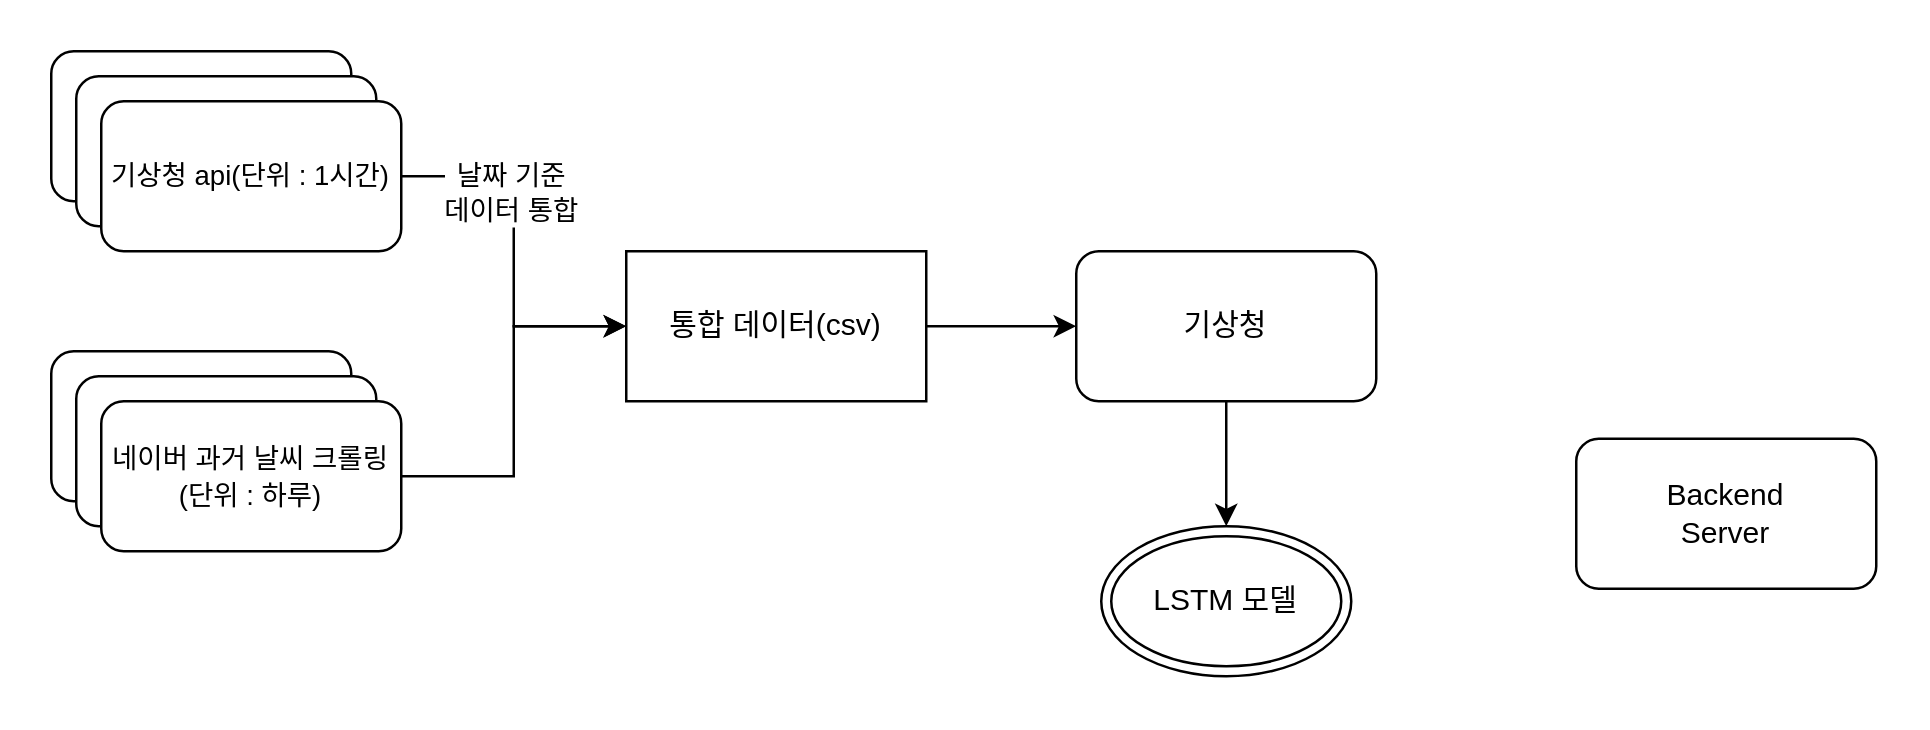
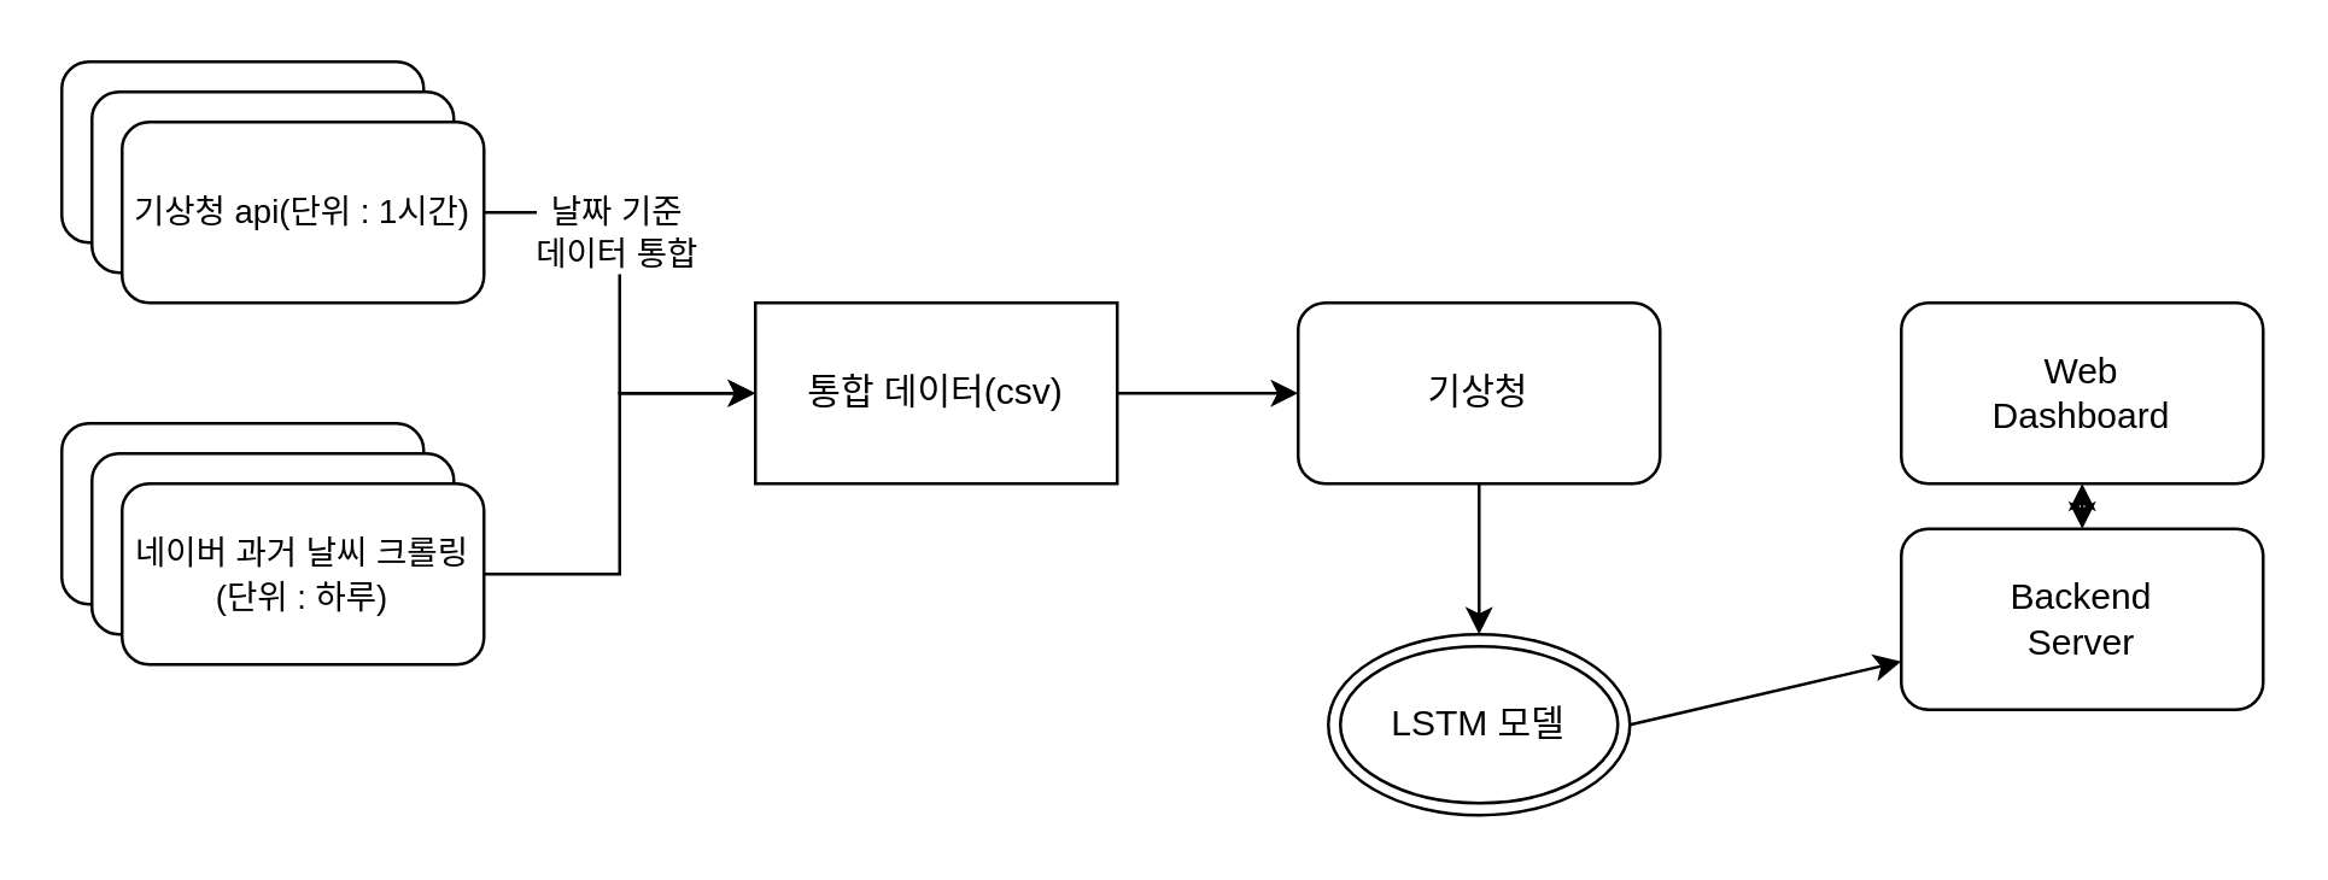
+ <mxCell id="16" value="Web&lt;div&gt;Dashboard&lt;/div&gt;" style="rounded=1;whiteSpace=wrap;html=1;" vertex="1" parent="1"><mxGeometry x="630" y="100" width="120" height="60" as="geometry" /></mxCell>
+ <mxCell id="18" value="" style="endArrow=classic;startArrow=classic;html=1;rounded=0;entryX=0.5;entryY=1;entryDx=0;entryDy=0;exitX=0.5;exitY=0;exitDx=0;exitDy=0;" edge="1" parent="1" source="17" target="16"><mxGeometry width="50" height="50" relative="1" as="geometry"><mxPoint x="460" y="180" as="sourcePoint" /><mxPoint x="510" y="130" as="targetPoint" /></mxGeometry></mxCell>
+ <mxCell id="19" value="" style="endArrow=classic;html=1;rounded=0;exitX=1;exitY=0.5;exitDx=0;exitDy=0;" edge="1" parent="1" source="15" target="17"><mxGeometry width="50" height="50" relative="1" as="geometry"><mxPoint x="460" y="180" as="sourcePoint" /><mxPoint x="510" y="130" as="targetPoint" /></mxGeometry></mxCell>
